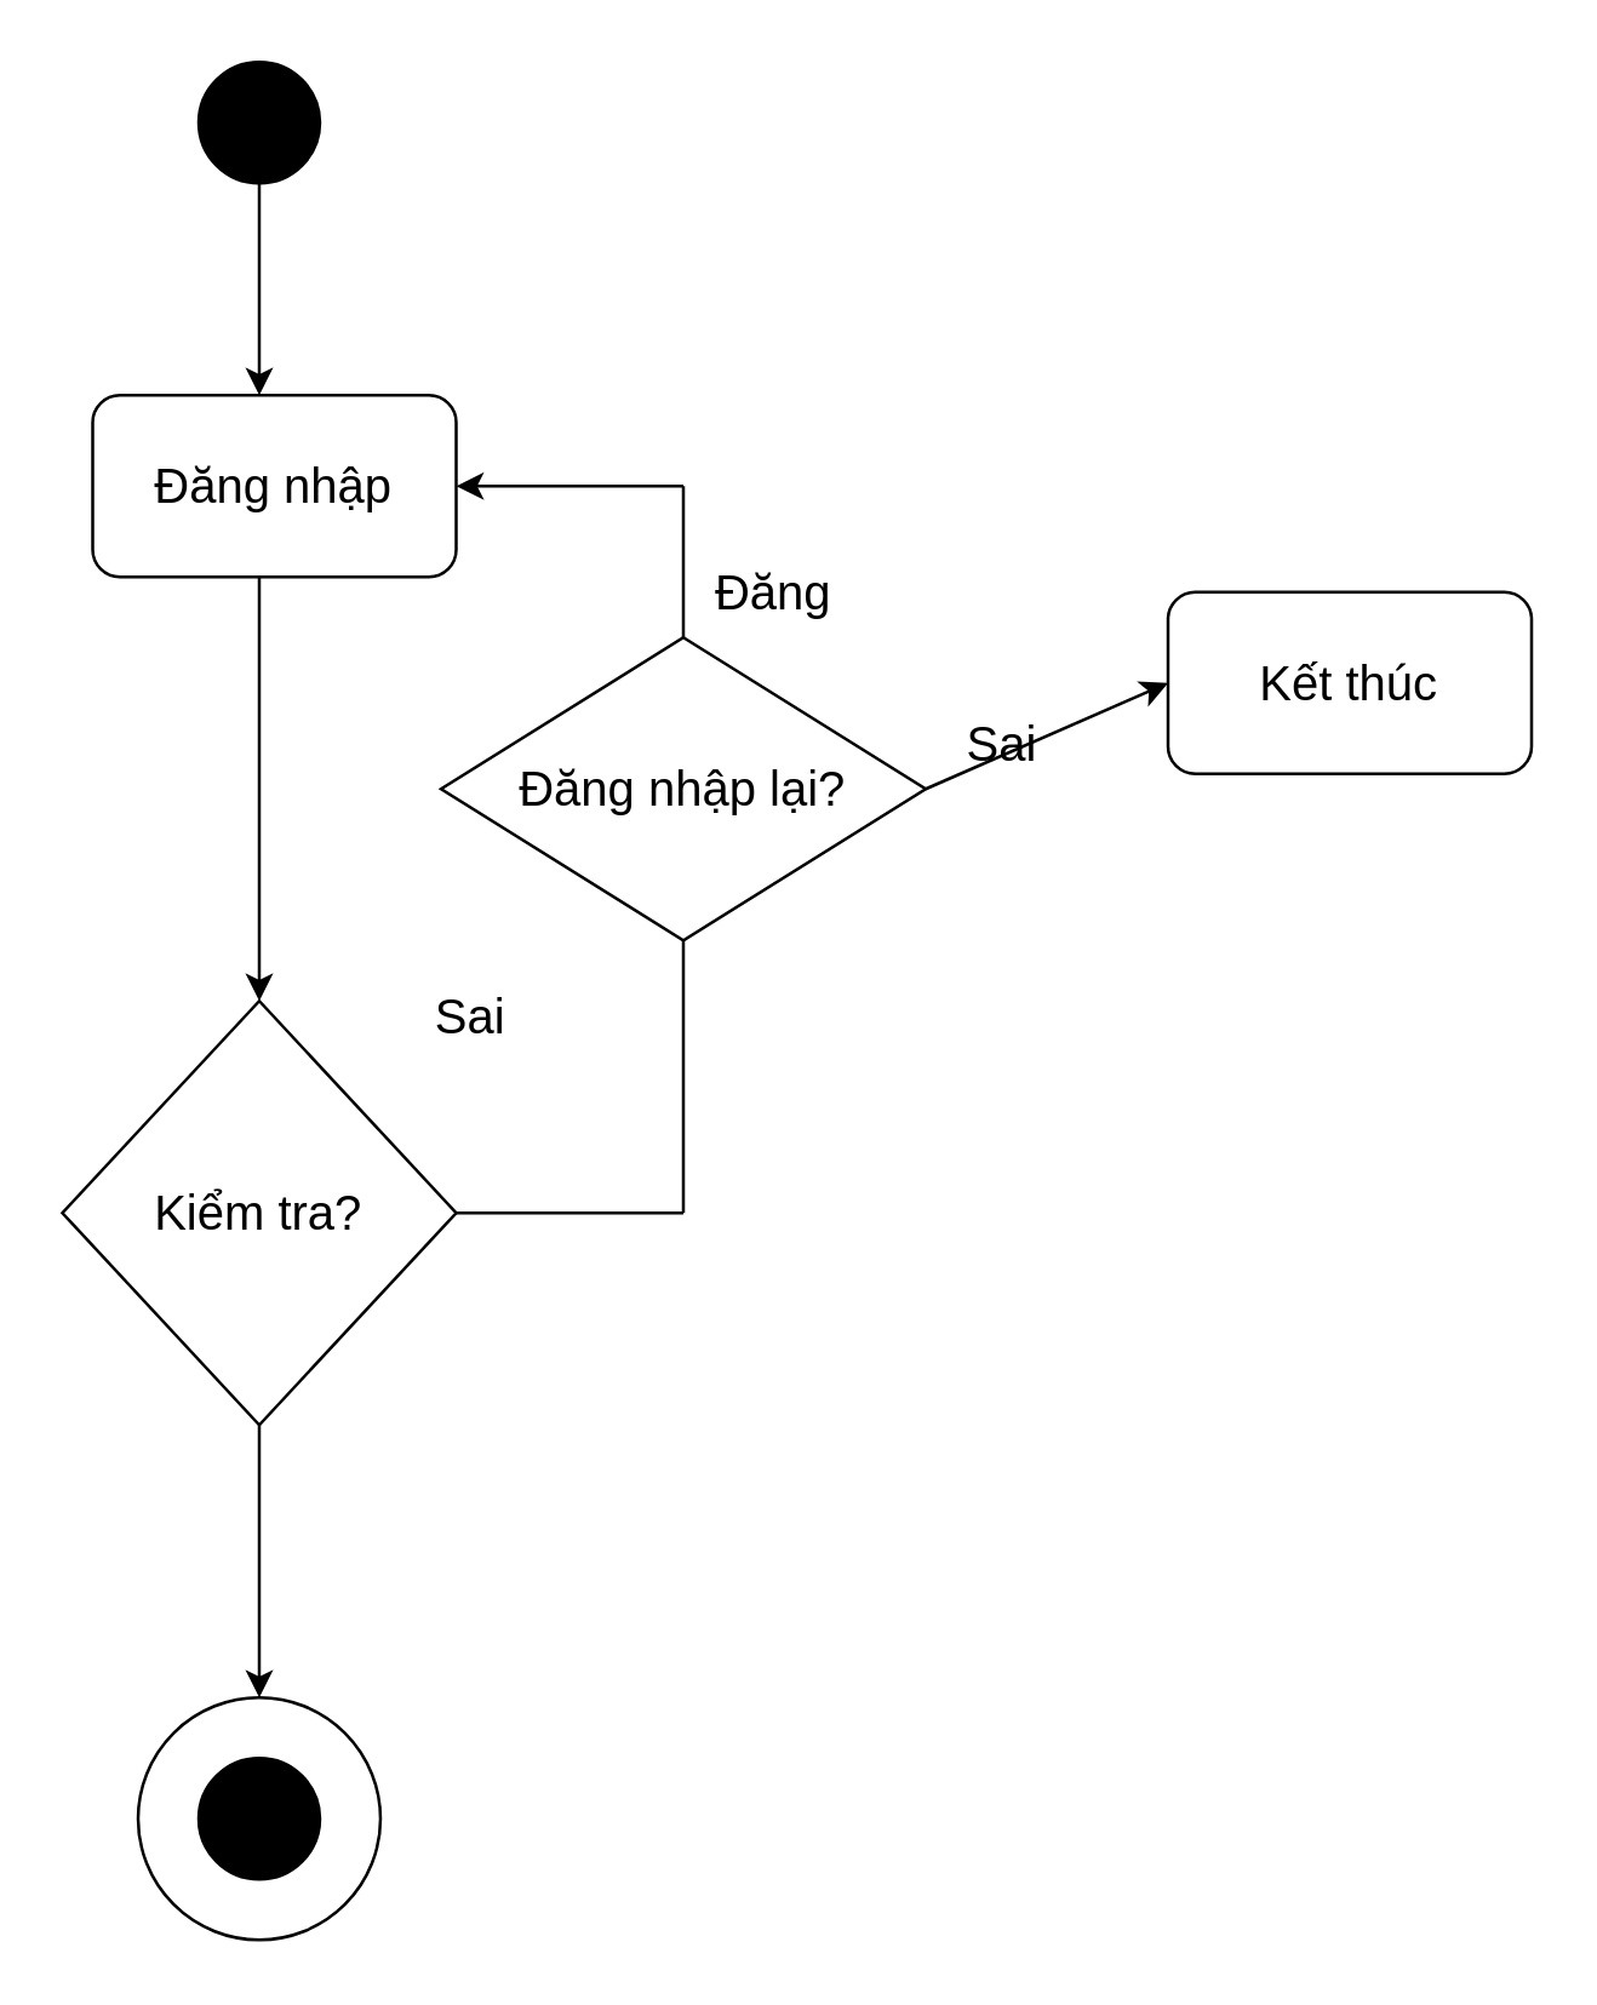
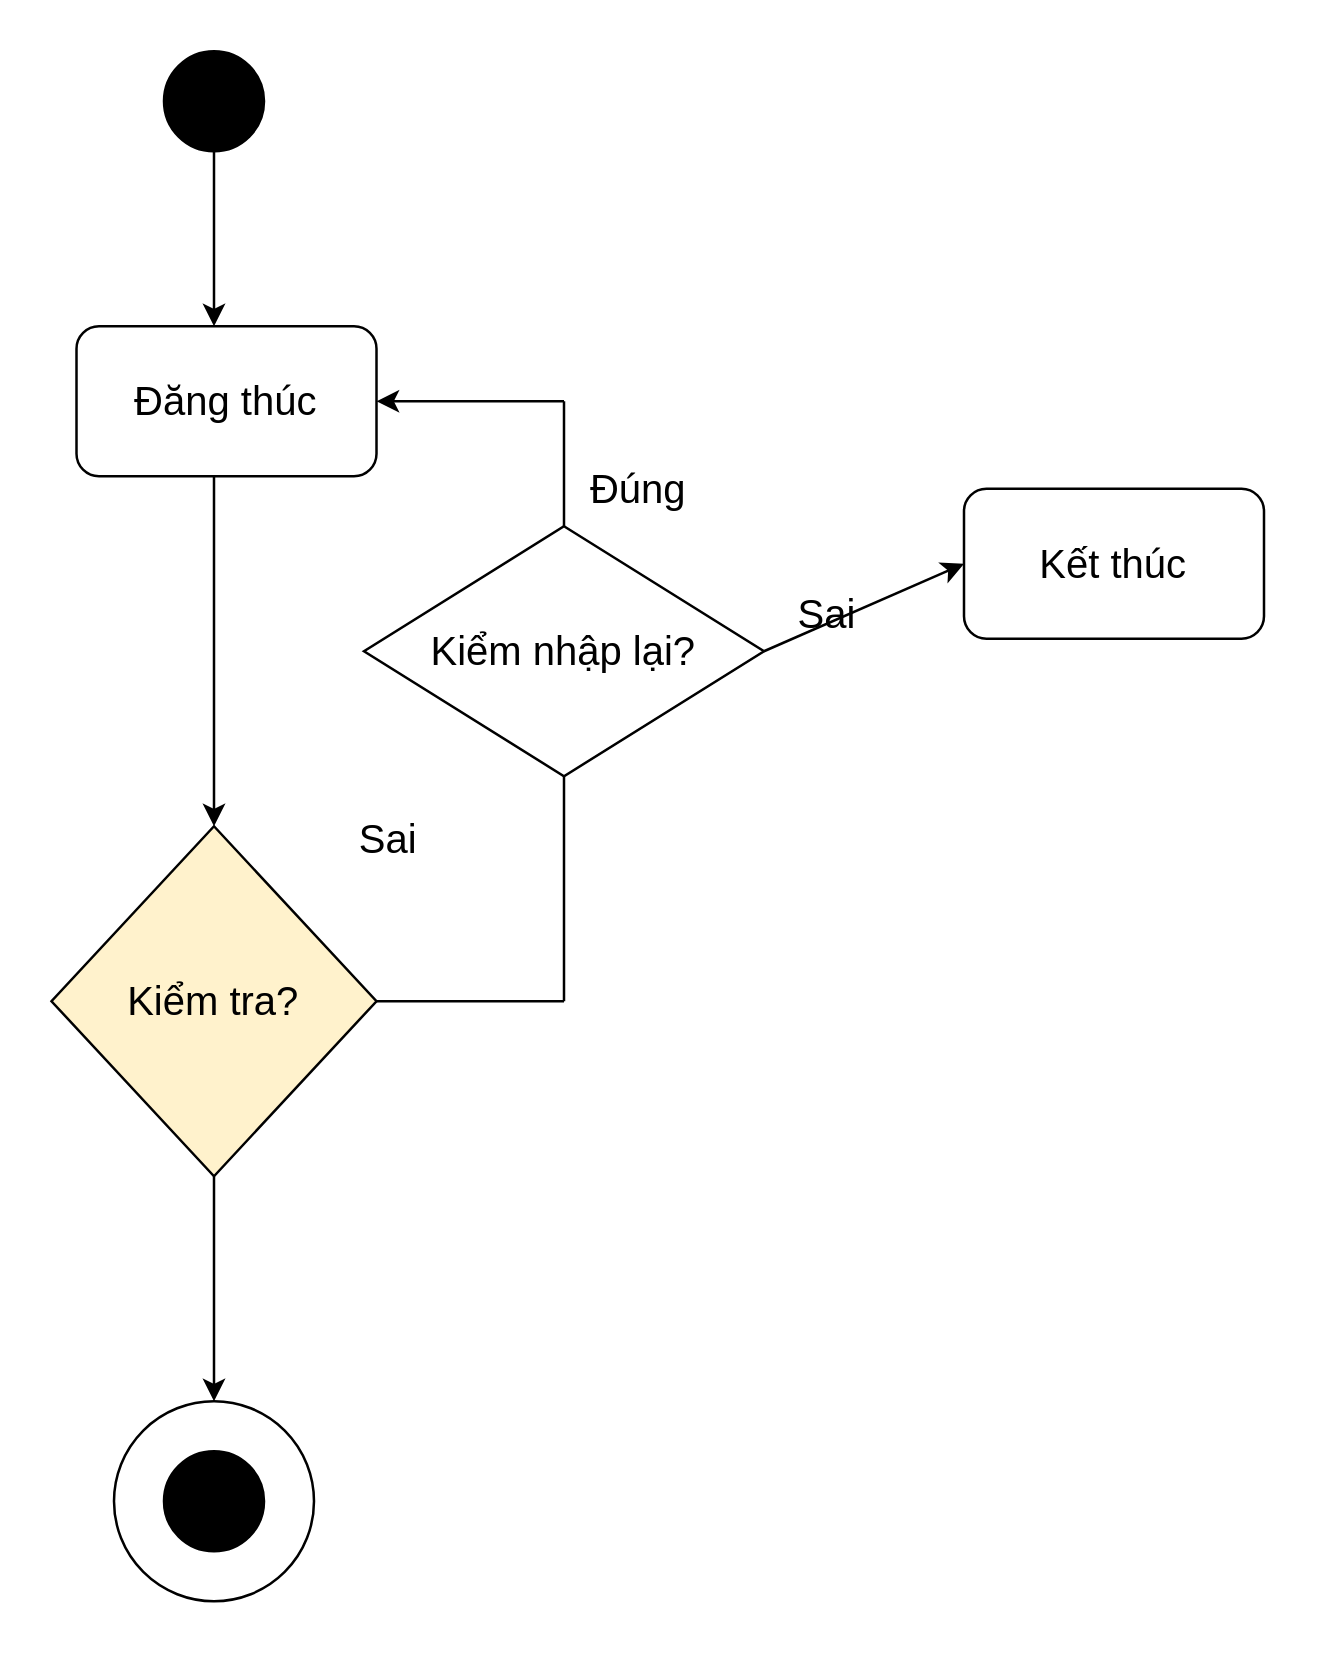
- <mxCell id="4" value="Đăng nhập" style="rounded=1;whiteSpace=wrap;html=1;fontSize=16;" vertex="1" parent="1"><mxGeometry x="30" y="130" width="120" height="60" as="geometry" /></mxCell>
+ <mxCell id="4" value="Đăng thúc" style="rounded=1;whiteSpace=wrap;html=1;fontSize=16;" vertex="1" parent="1"><mxGeometry x="30" y="130" width="120" height="60" as="geometry" /></mxCell>
- <mxCell id="14" value="Đăng" style="text;html=1;strokeColor=none;fillColor=none;align=center;verticalAlign=middle;whiteSpace=wrap;rounded=0;fontSize=16;" vertex="1" parent="1"><mxGeometry x="225" y="180" width="60" height="30" as="geometry" /></mxCell>
+ <mxCell id="14" value="Đúng" style="text;html=1;strokeColor=none;fillColor=none;align=center;verticalAlign=middle;whiteSpace=wrap;rounded=0;fontSize=16;" vertex="1" parent="1"><mxGeometry x="225" y="180" width="60" height="30" as="geometry" /></mxCell>
- <mxCell id="7" value="Đăng nhập lại?" style="rhombus;whiteSpace=wrap;html=1;fontSize=16;" vertex="1" parent="1"><mxGeometry x="145" y="210" width="160" height="100" as="geometry" /></mxCell>
+ <mxCell id="7" value="Kiểm nhập lại?" style="rhombus;whiteSpace=wrap;html=1;fontSize=16;" vertex="1" parent="1"><mxGeometry x="145" y="210" width="160" height="100" as="geometry" /></mxCell>
- <mxCell id="6" value="Kiểm tra?" style="rhombus;whiteSpace=wrap;html=1;fontSize=16;" vertex="1" parent="1"><mxGeometry x="20" y="330" width="130" height="140" as="geometry" /></mxCell>
+ <mxCell id="6" value="Kiểm tra?" style="rhombus;whiteSpace=wrap;html=1;fontSize=16;fillColor=#fff2cc;" vertex="1" parent="1"><mxGeometry x="20" y="330" width="130" height="140" as="geometry" /></mxCell>
